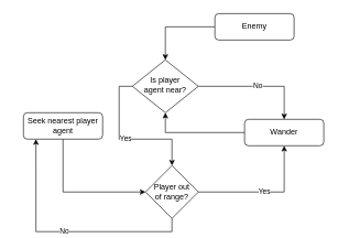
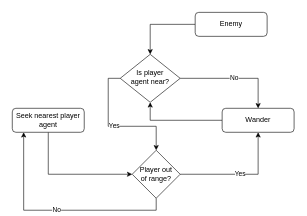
- <mxCell id="11" value="Seek nearest player agent" style="rounded=1;whiteSpace=wrap;html=1;fontSize=12;glass=0;strokeWidth=1;shadow=0;" vertex="1" parent="1"><mxGeometry x="35" y="170" width="120" height="40" as="geometry" /></mxCell>
+ <mxCell id="11" value="Seek nearest player agent" style="rounded=1;whiteSpace=wrap;html=1;fontSize=12;glass=0;strokeWidth=1;shadow=0;" vertex="1" parent="1"><mxGeometry x="20" y="180" width="120" height="40" as="geometry" /></mxCell>
